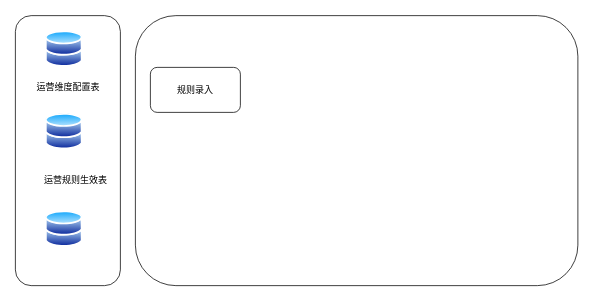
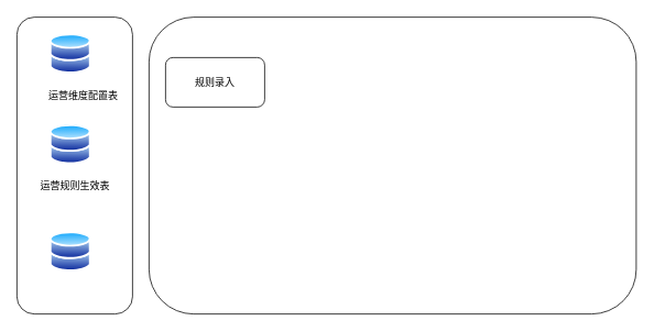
- <mxCell id="4" value="运营维度配置表" style="text;html=1;align=center;verticalAlign=middle;resizable=0;points=[];autosize=1;strokeColor=none;fillColor=none;" vertex="1" parent="1"><mxGeometry x="35" y="100" width="110" height="30" as="geometry" /></mxCell>
+ <mxCell id="4" value="运营维度配置表" style="text;html=1;align=center;verticalAlign=middle;resizable=0;points=[];autosize=1;strokeColor=none;fillColor=none;" vertex="1" parent="1"><mxGeometry x="45" y="100" width="110" height="30" as="geometry" /></mxCell>
- <mxCell id="9" value="规则录入" style="rounded=1;whiteSpace=wrap;html=1;" vertex="1" parent="1"><mxGeometry x="200" y="89" width="120" height="60" as="geometry" /></mxCell>
+ <mxCell id="9" value="规则录入" style="rounded=1;whiteSpace=wrap;html=1;" vertex="1" parent="1"><mxGeometry x="200" y="69" width="120" height="60" as="geometry" /></mxCell>
- <mxCell id="6" value="运营规则生效表" style="text;html=1;align=center;verticalAlign=middle;resizable=0;points=[];autosize=1;strokeColor=none;fillColor=none;" vertex="1" parent="1"><mxGeometry x="45" y="225" width="110" height="30" as="geometry" /></mxCell>
+ <mxCell id="6" value="运营规则生效表" style="text;html=1;align=center;verticalAlign=middle;resizable=0;points=[];autosize=1;strokeColor=none;fillColor=none;" vertex="1" parent="1"><mxGeometry x="35" y="210" width="110" height="30" as="geometry" /></mxCell>
